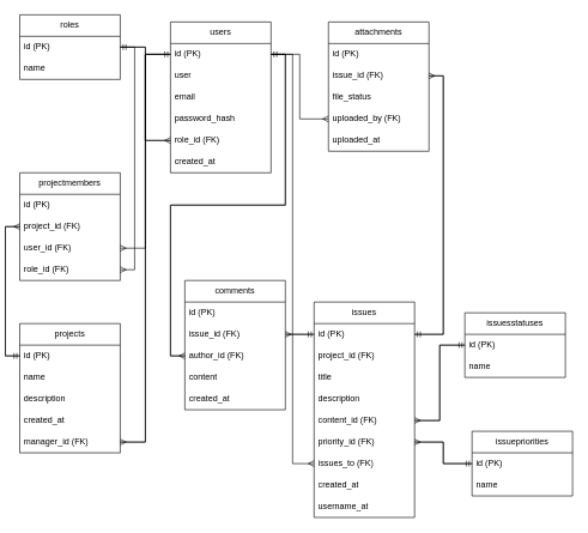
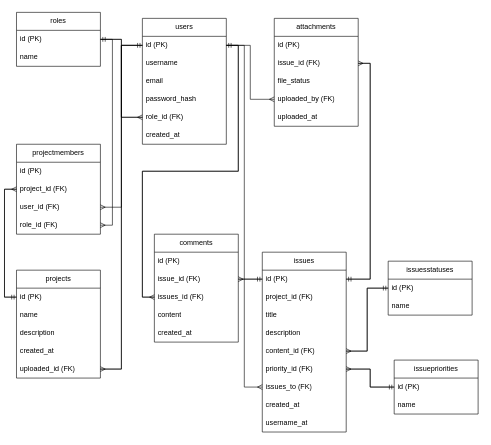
- <mxCell id="4" value="user" style="text;strokeColor=none;fillColor=none;align=left;verticalAlign=middle;spacingLeft=4;spacingRight=4;overflow=hidden;points=[[0,0.5],[1,0.5]];portConstraint=eastwest;rotatable=0;whiteSpace=wrap;html=1;" vertex="1" parent="2"><mxGeometry y="60" width="140" height="30" as="geometry" /></mxCell>
+ <mxCell id="4" value="username" style="text;strokeColor=none;fillColor=none;align=left;verticalAlign=middle;spacingLeft=4;spacingRight=4;overflow=hidden;points=[[0,0.5],[1,0.5]];portConstraint=eastwest;rotatable=0;whiteSpace=wrap;html=1;" vertex="1" parent="2"><mxGeometry y="60" width="140" height="30" as="geometry" /></mxCell>
- <mxCell id="32" value="author_id (FK)" style="text;strokeColor=none;fillColor=none;align=left;verticalAlign=middle;spacingLeft=4;spacingRight=4;overflow=hidden;points=[[0,0.5],[1,0.5]];portConstraint=eastwest;rotatable=0;whiteSpace=wrap;html=1;" vertex="1" parent="29"><mxGeometry y="90" width="140" height="30" as="geometry" /></mxCell>
+ <mxCell id="32" value="issues_id (FK)" style="text;strokeColor=none;fillColor=none;align=left;verticalAlign=middle;spacingLeft=4;spacingRight=4;overflow=hidden;points=[[0,0.5],[1,0.5]];portConstraint=eastwest;rotatable=0;whiteSpace=wrap;html=1;" vertex="1" parent="29"><mxGeometry y="90" width="140" height="30" as="geometry" /></mxCell>
- <mxCell id="22" value="manager_id (FK)" style="text;strokeColor=none;fillColor=none;align=left;verticalAlign=middle;spacingLeft=4;spacingRight=4;overflow=hidden;points=[[0,0.5],[1,0.5]];portConstraint=eastwest;rotatable=0;whiteSpace=wrap;html=1;" vertex="1" parent="17"><mxGeometry y="150" width="140" height="30" as="geometry" /></mxCell>
+ <mxCell id="22" value="uploaded_id (FK)" style="text;strokeColor=none;fillColor=none;align=left;verticalAlign=middle;spacingLeft=4;spacingRight=4;overflow=hidden;points=[[0,0.5],[1,0.5]];portConstraint=eastwest;rotatable=0;whiteSpace=wrap;html=1;" vertex="1" parent="17"><mxGeometry y="150" width="140" height="30" as="geometry" /></mxCell>
